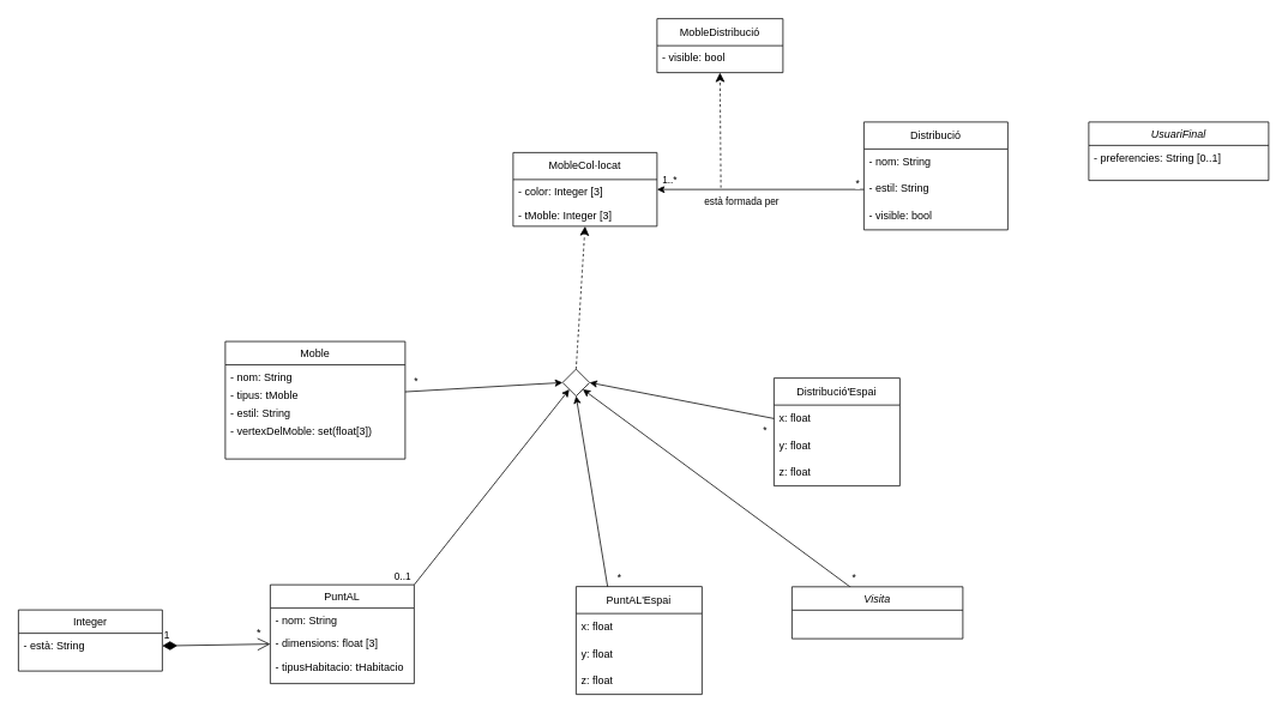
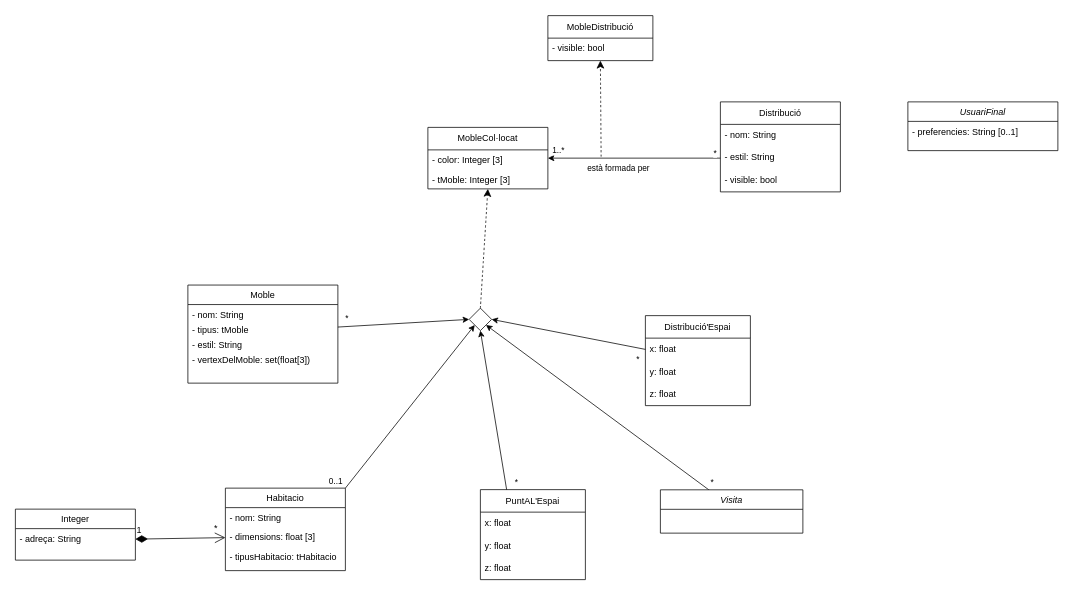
- <mxCell id="4" value="PuntAL" style="swimlane;fontStyle=0;align=center;verticalAlign=top;childLayout=stackLayout;horizontal=1;startSize=26;horizontalStack=0;resizeParent=1;resizeLast=0;collapsible=1;marginBottom=0;rounded=0;shadow=0;strokeWidth=1;" vertex="1" parent="1"><mxGeometry x="300" y="650" width="160" height="110" as="geometry"><mxRectangle x="230" y="140" width="160" height="26" as="alternateBounds" /></mxGeometry></mxCell>
+ <mxCell id="4" value="Habitacio" style="swimlane;fontStyle=0;align=center;verticalAlign=top;childLayout=stackLayout;horizontal=1;startSize=26;horizontalStack=0;resizeParent=1;resizeLast=0;collapsible=1;marginBottom=0;rounded=0;shadow=0;strokeWidth=1;" vertex="1" parent="1"><mxGeometry x="300" y="650" width="160" height="110" as="geometry"><mxRectangle x="230" y="140" width="160" height="26" as="alternateBounds" /></mxGeometry></mxCell>
- <mxCell id="9" value="- està: String" style="text;align=left;verticalAlign=top;spacingLeft=4;spacingRight=4;overflow=hidden;rotatable=0;points=[[0,0.5],[1,0.5]];portConstraint=eastwest;rounded=0;shadow=0;html=0;" vertex="1" parent="8"><mxGeometry y="26" width="160" height="26" as="geometry" /></mxCell>
+ <mxCell id="9" value="- adreça: String" style="text;align=left;verticalAlign=top;spacingLeft=4;spacingRight=4;overflow=hidden;rotatable=0;points=[[0,0.5],[1,0.5]];portConstraint=eastwest;rounded=0;shadow=0;html=0;" vertex="1" parent="8"><mxGeometry y="26" width="160" height="26" as="geometry" /></mxCell>
